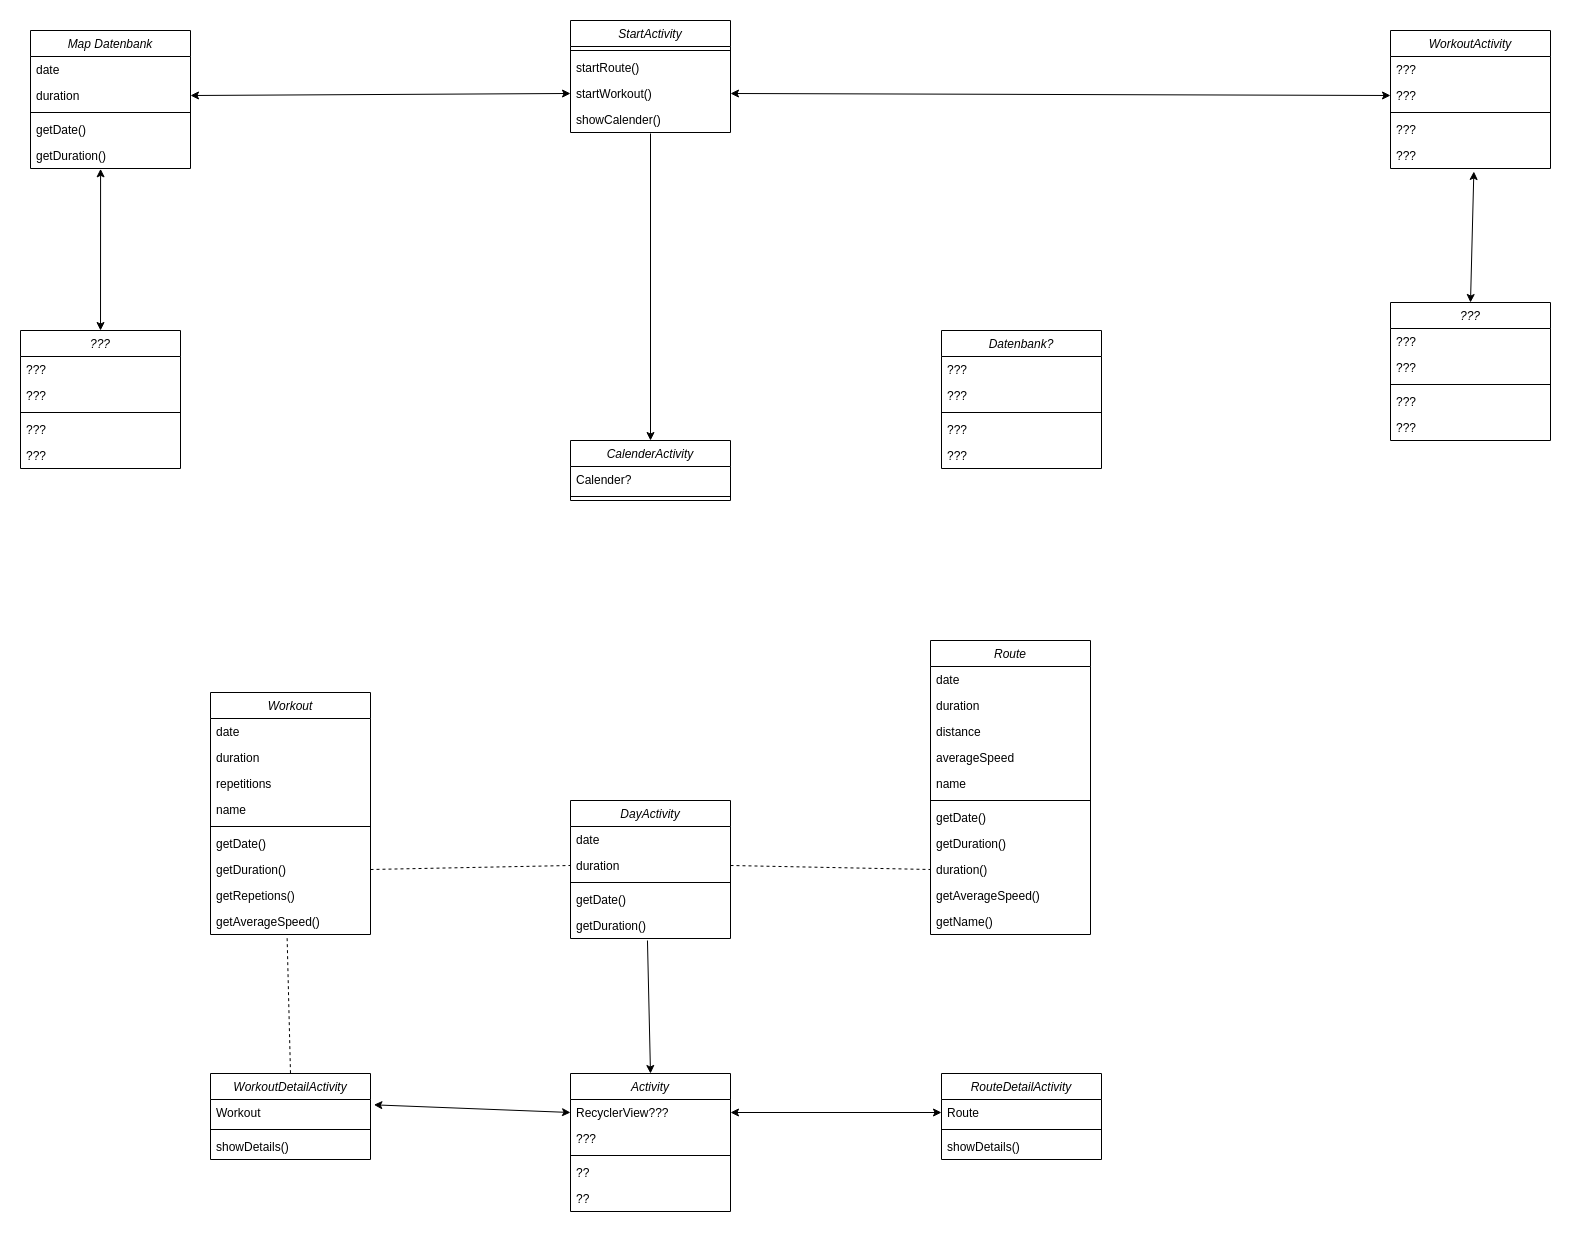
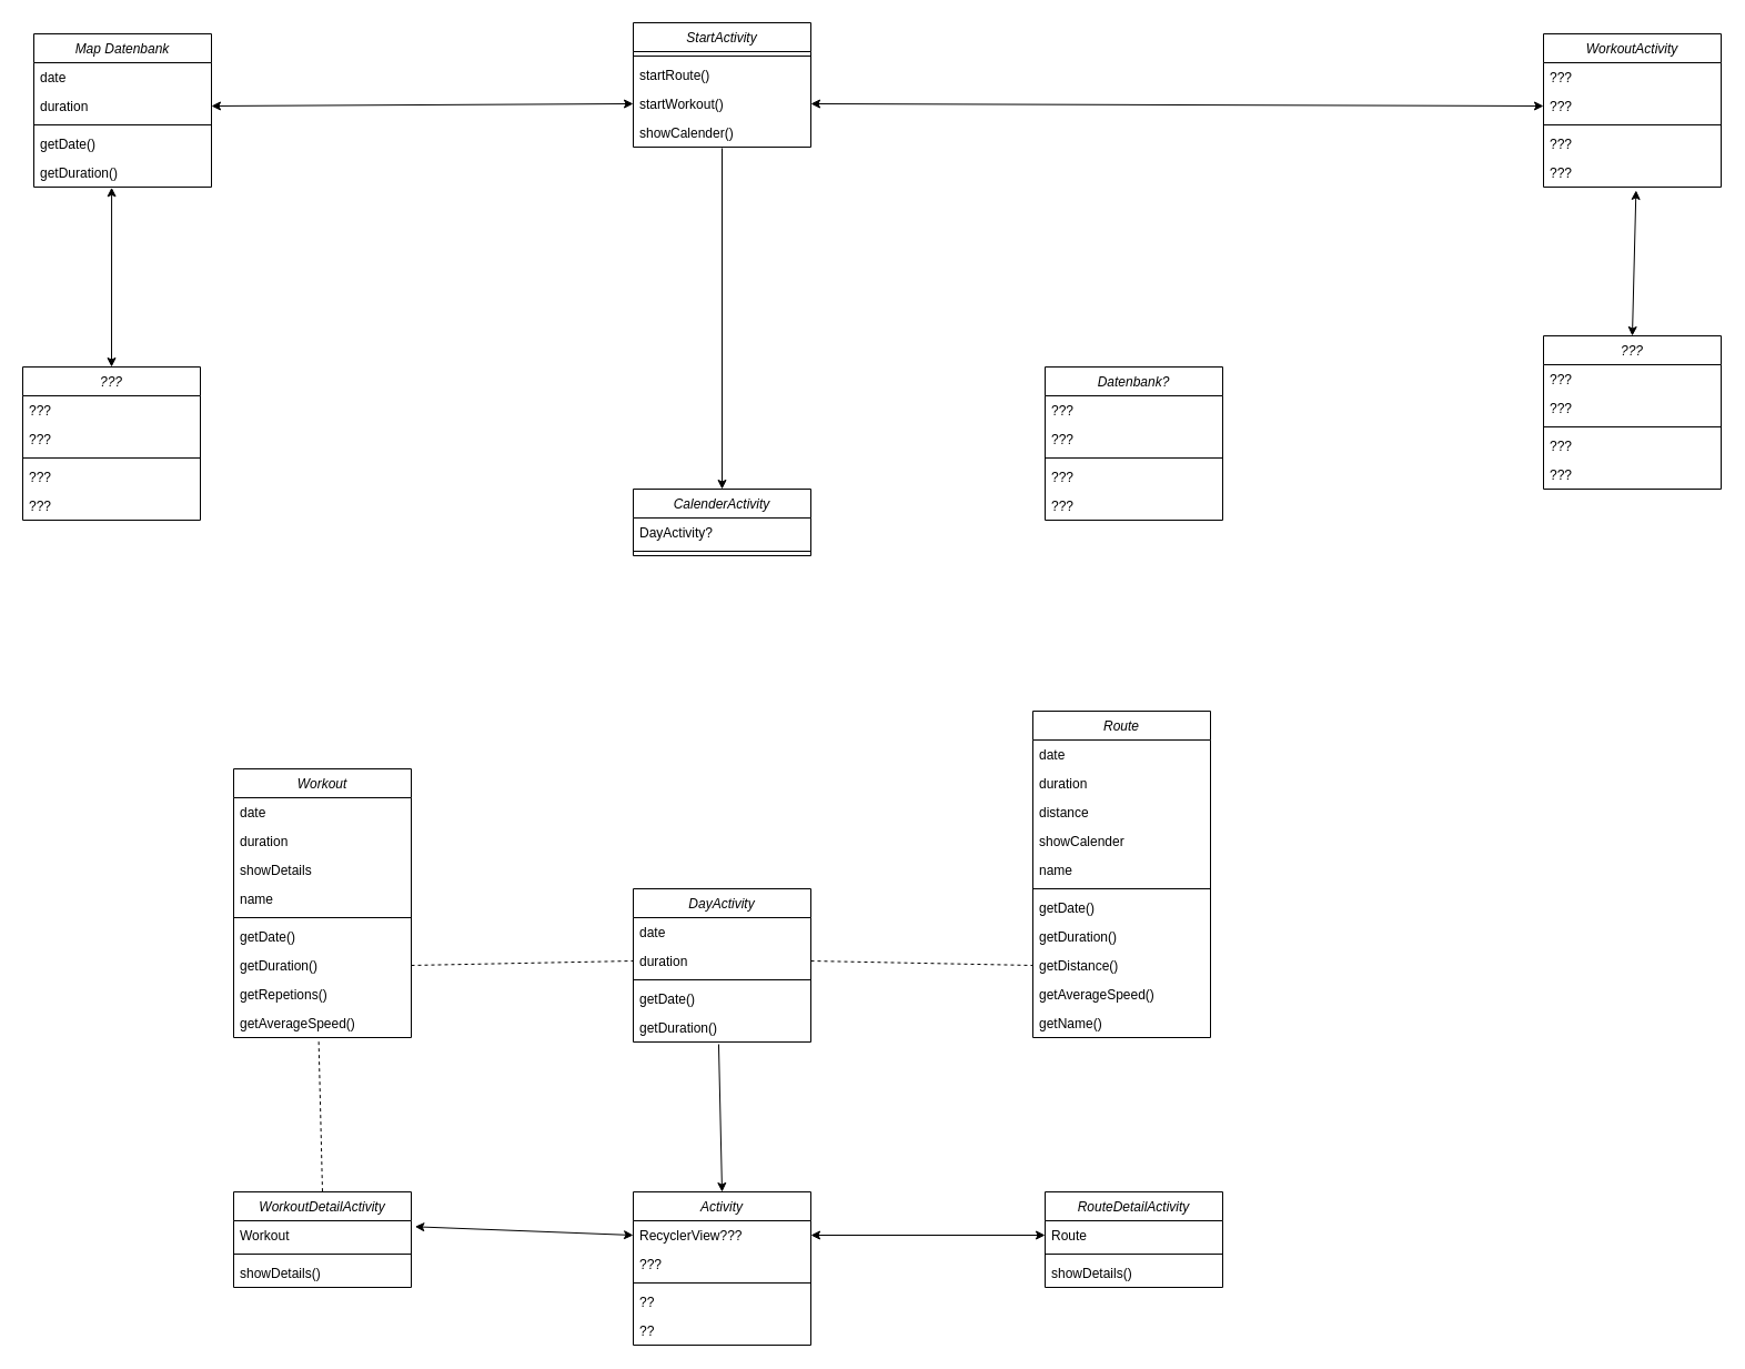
- <mxCell id="14" value="Calender?" style="text;align=left;verticalAlign=top;spacingLeft=4;spacingRight=4;overflow=hidden;rotatable=0;points=[[0,0.5],[1,0.5]];portConstraint=eastwest;" vertex="1" parent="13"><mxGeometry y="26" width="160" height="26" as="geometry" /></mxCell>
+ <mxCell id="14" value="DayActivity?" style="text;align=left;verticalAlign=top;spacingLeft=4;spacingRight=4;overflow=hidden;rotatable=0;points=[[0,0.5],[1,0.5]];portConstraint=eastwest;" vertex="1" parent="13"><mxGeometry y="26" width="160" height="26" as="geometry" /></mxCell>
- <mxCell id="47" value="averageSpeed" style="text;align=left;verticalAlign=top;spacingLeft=4;spacingRight=4;overflow=hidden;rotatable=0;points=[[0,0.5],[1,0.5]];portConstraint=eastwest;rounded=0;shadow=0;html=0;" vertex="1" parent="43"><mxGeometry y="104" width="160" height="26" as="geometry" /></mxCell>
+ <mxCell id="47" value="showCalender" style="text;align=left;verticalAlign=top;spacingLeft=4;spacingRight=4;overflow=hidden;rotatable=0;points=[[0,0.5],[1,0.5]];portConstraint=eastwest;rounded=0;shadow=0;html=0;" vertex="1" parent="43"><mxGeometry y="104" width="160" height="26" as="geometry" /></mxCell>
- <mxCell id="59" value="repetitions" style="text;align=left;verticalAlign=top;spacingLeft=4;spacingRight=4;overflow=hidden;rotatable=0;points=[[0,0.5],[1,0.5]];portConstraint=eastwest;rounded=0;shadow=0;html=0;" vertex="1" parent="56"><mxGeometry y="78" width="160" height="26" as="geometry" /></mxCell>
+ <mxCell id="59" value="showDetails" style="text;align=left;verticalAlign=top;spacingLeft=4;spacingRight=4;overflow=hidden;rotatable=0;points=[[0,0.5],[1,0.5]];portConstraint=eastwest;rounded=0;shadow=0;html=0;" vertex="1" parent="56"><mxGeometry y="78" width="160" height="26" as="geometry" /></mxCell>
- <mxCell id="52" value="duration()" style="text;align=left;verticalAlign=top;spacingLeft=4;spacingRight=4;overflow=hidden;rotatable=0;points=[[0,0.5],[1,0.5]];portConstraint=eastwest;" vertex="1" parent="43"><mxGeometry y="216" width="160" height="26" as="geometry" /></mxCell>
+ <mxCell id="52" value="getDistance()" style="text;align=left;verticalAlign=top;spacingLeft=4;spacingRight=4;overflow=hidden;rotatable=0;points=[[0,0.5],[1,0.5]];portConstraint=eastwest;" vertex="1" parent="43"><mxGeometry y="216" width="160" height="26" as="geometry" /></mxCell>
